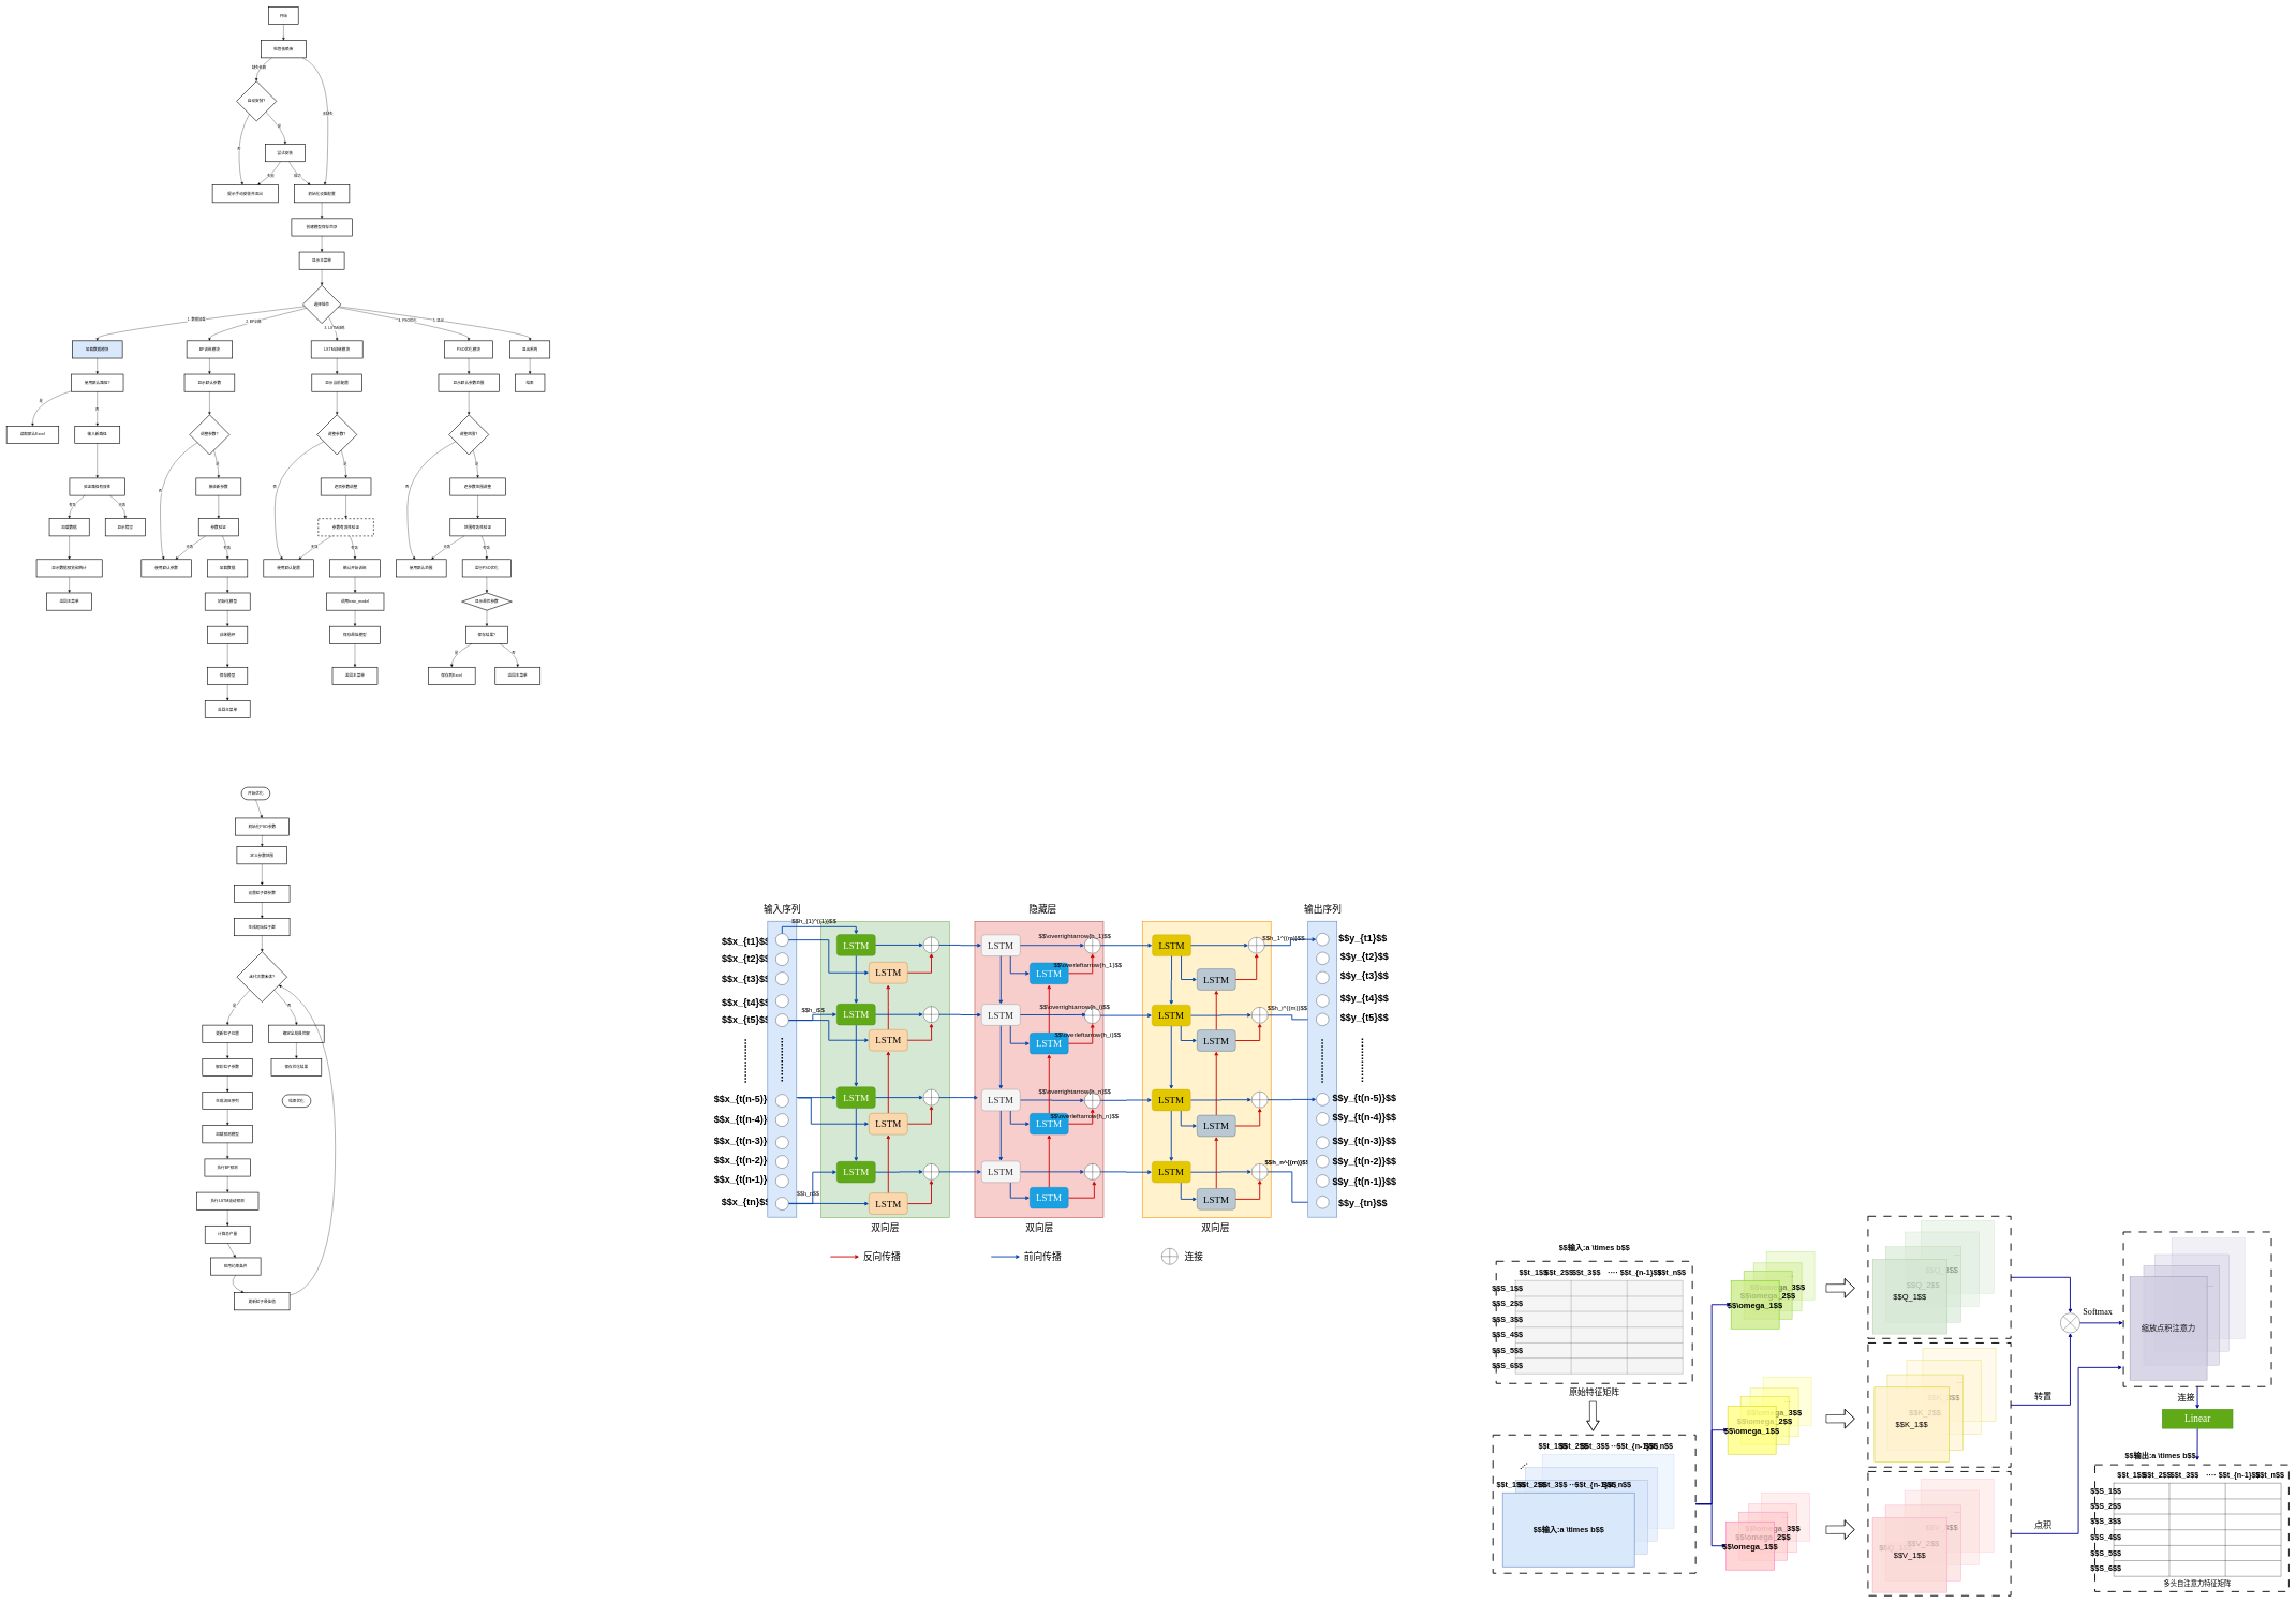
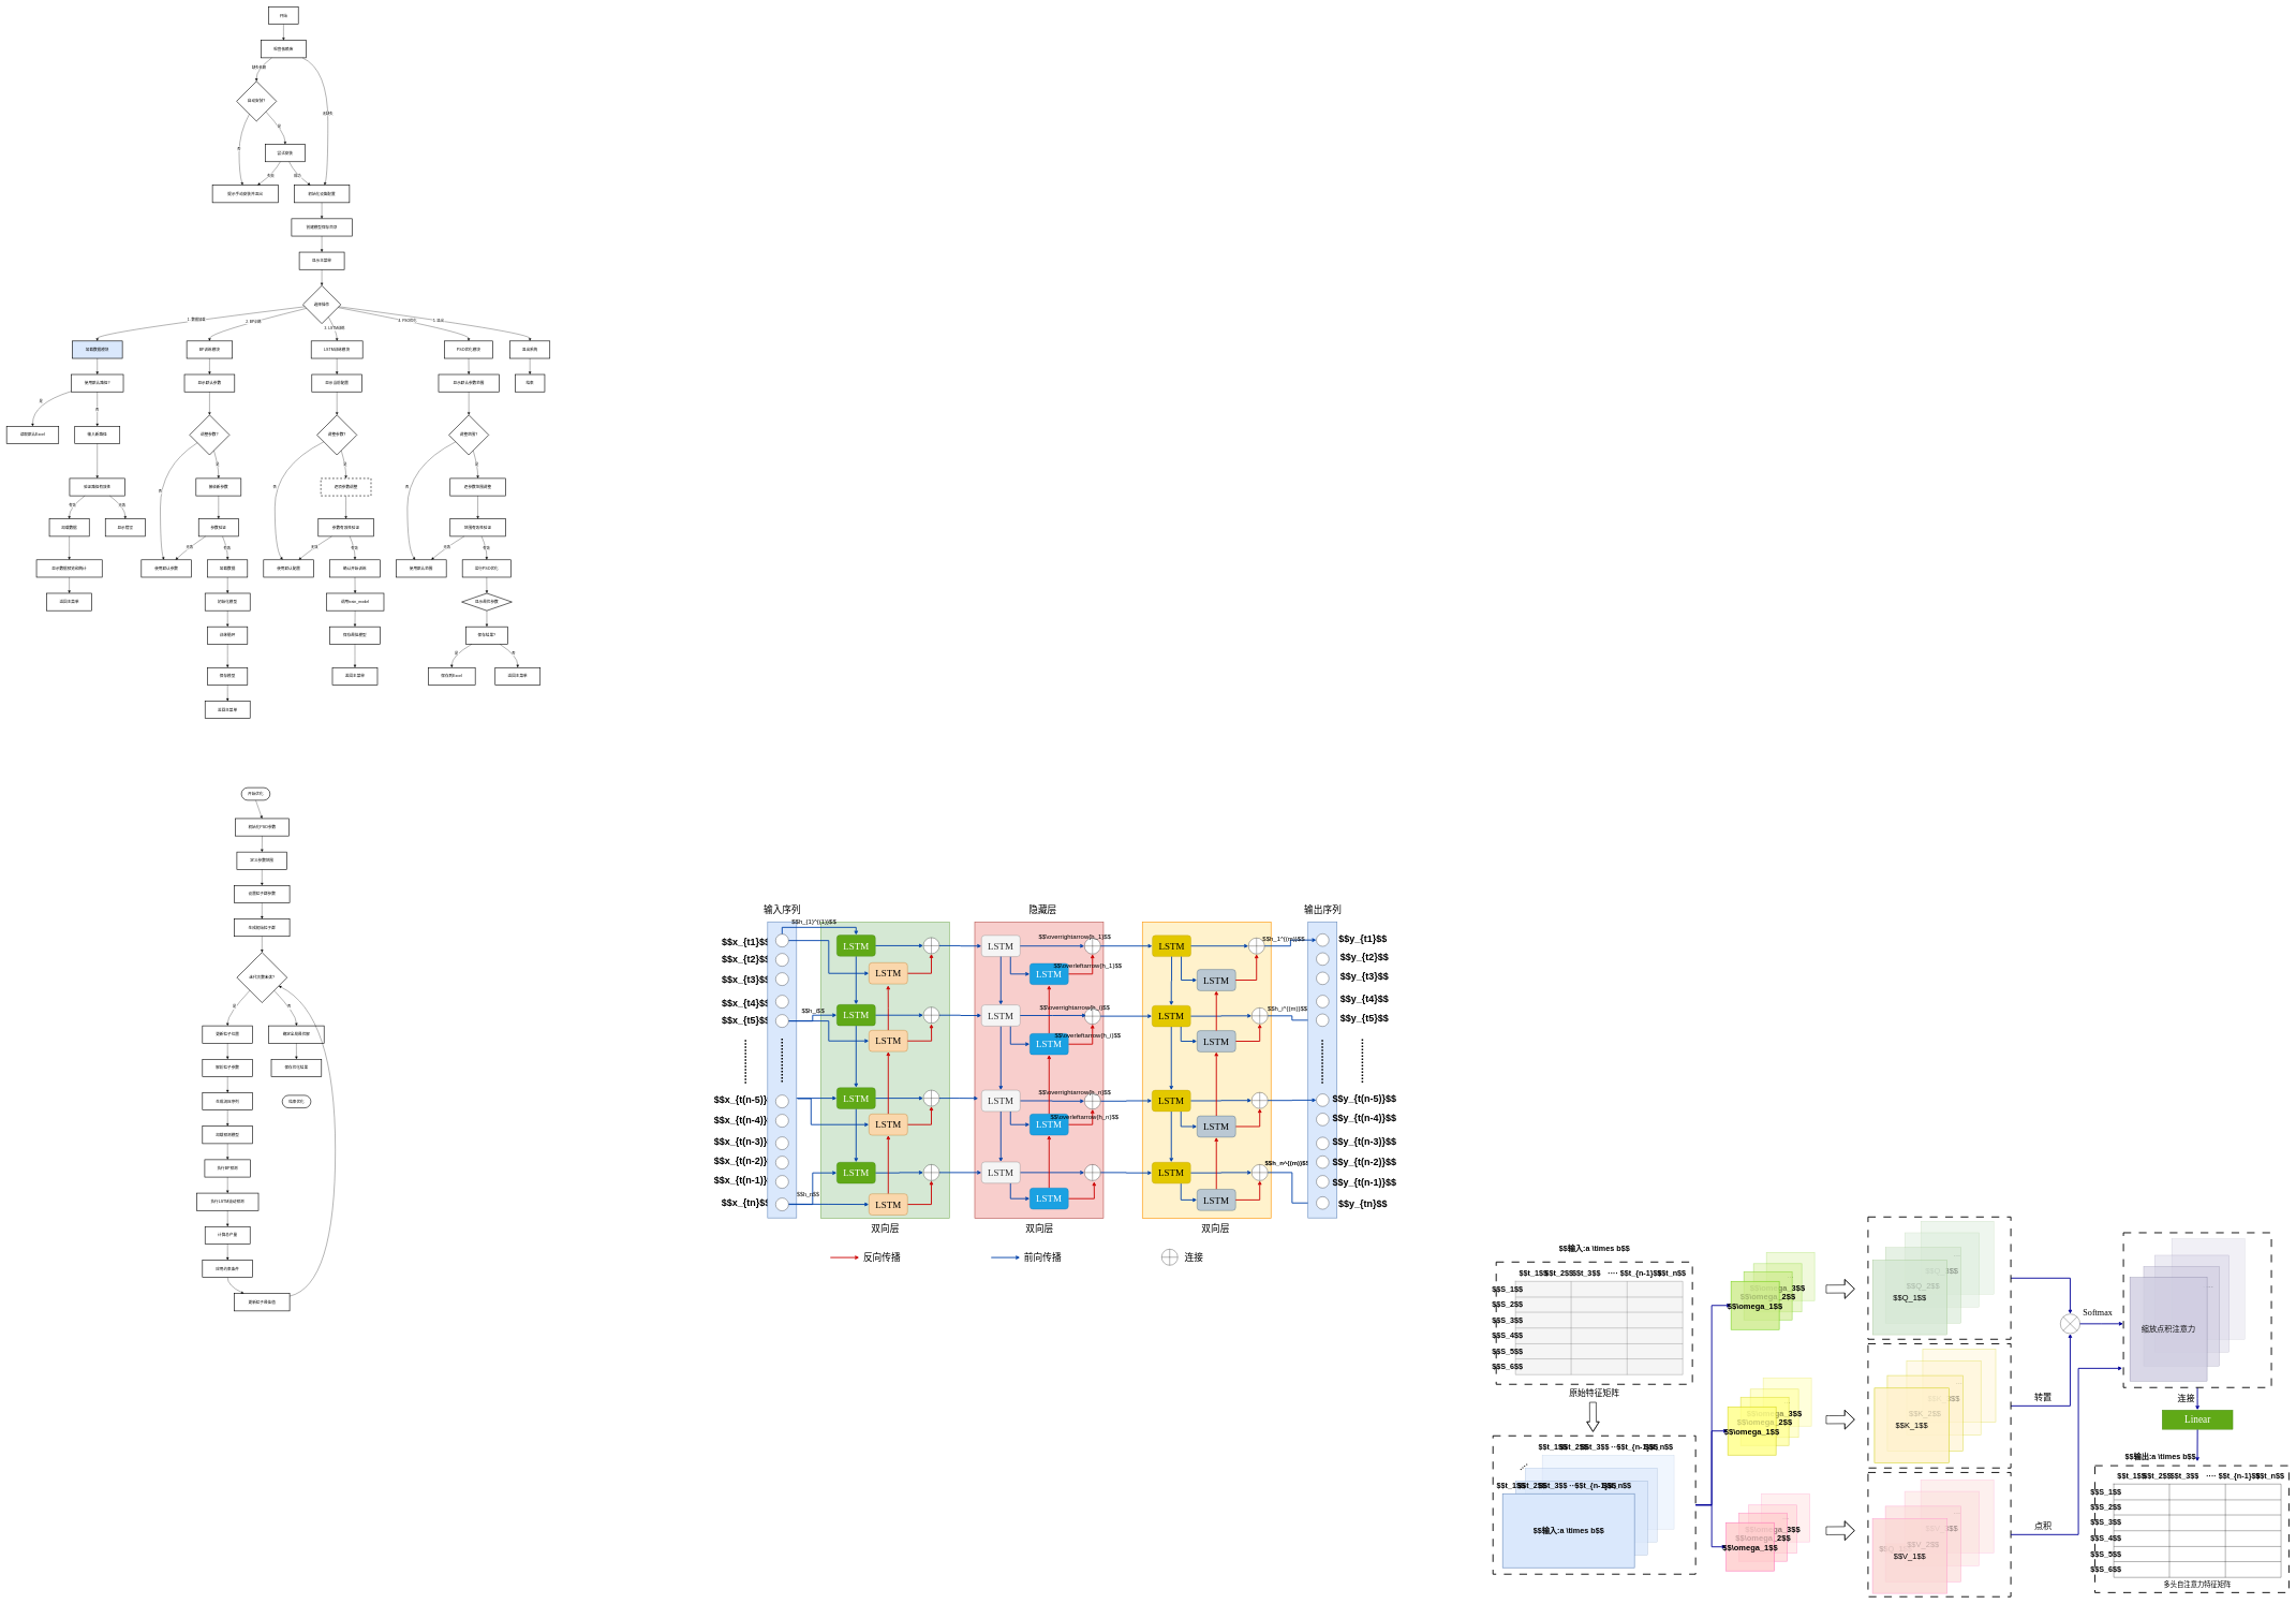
- <mxCell id="35" value="逐项参数调整" style="whiteSpace=wrap;strokeWidth=2;" parent="2" vertex="1"><mxGeometry x="977" y="1465" width="156" height="54" as="geometry" /></mxCell>
+ <mxCell id="35" value="逐项参数调整" style="whiteSpace=wrap;strokeWidth=2;dashed=1;" parent="2" vertex="1"><mxGeometry x="977" y="1465" width="156" height="54" as="geometry" /></mxCell>
- <mxCell id="37" value="参数有效性验证" style="whiteSpace=wrap;strokeWidth=2;dashed=1;" parent="2" vertex="1"><mxGeometry x="969" y="1591" width="172" height="54" as="geometry" /></mxCell>
+ <mxCell id="37" value="参数有效性验证" style="whiteSpace=wrap;strokeWidth=2;" parent="2" vertex="1"><mxGeometry x="969" y="1591" width="172" height="54" as="geometry" /></mxCell>
- <mxCell id="113" value="定义参数范围" style="whiteSpace=wrap;strokeWidth=2;" parent="1" vertex="1"><mxGeometry x="736" y="2631" width="156" height="54" as="geometry" /></mxCell>
+ <mxCell id="113" value="定义参数范围" style="whiteSpace=wrap;strokeWidth=2;" parent="1" vertex="1"><mxGeometry x="736" y="2646" width="156" height="54" as="geometry" /></mxCell>
- <mxCell id="124" value="应用约束条件" style="whiteSpace=wrap;strokeWidth=2;" parent="1" vertex="1"><mxGeometry x="654" y="3909" width="156" height="54" as="geometry" /></mxCell>
+ <mxCell id="124" value="应用约束条件" style="whiteSpace=wrap;strokeWidth=2;" parent="1" vertex="1"><mxGeometry x="629" y="3914" width="156" height="54" as="geometry" /></mxCell>
